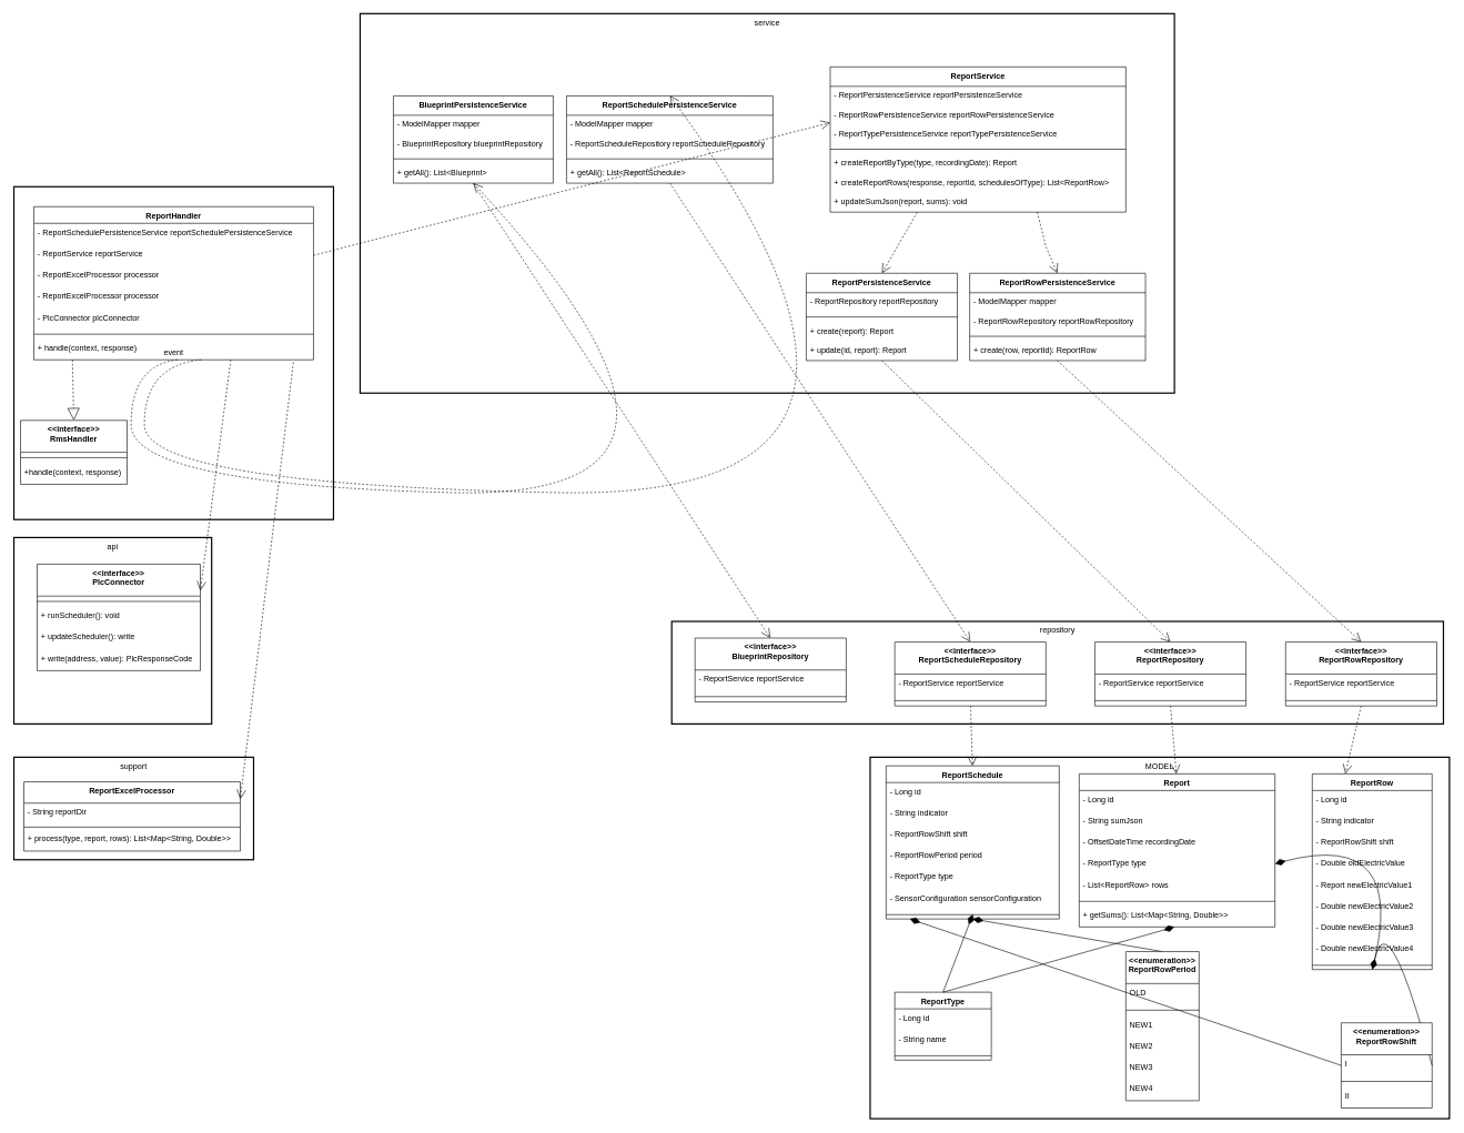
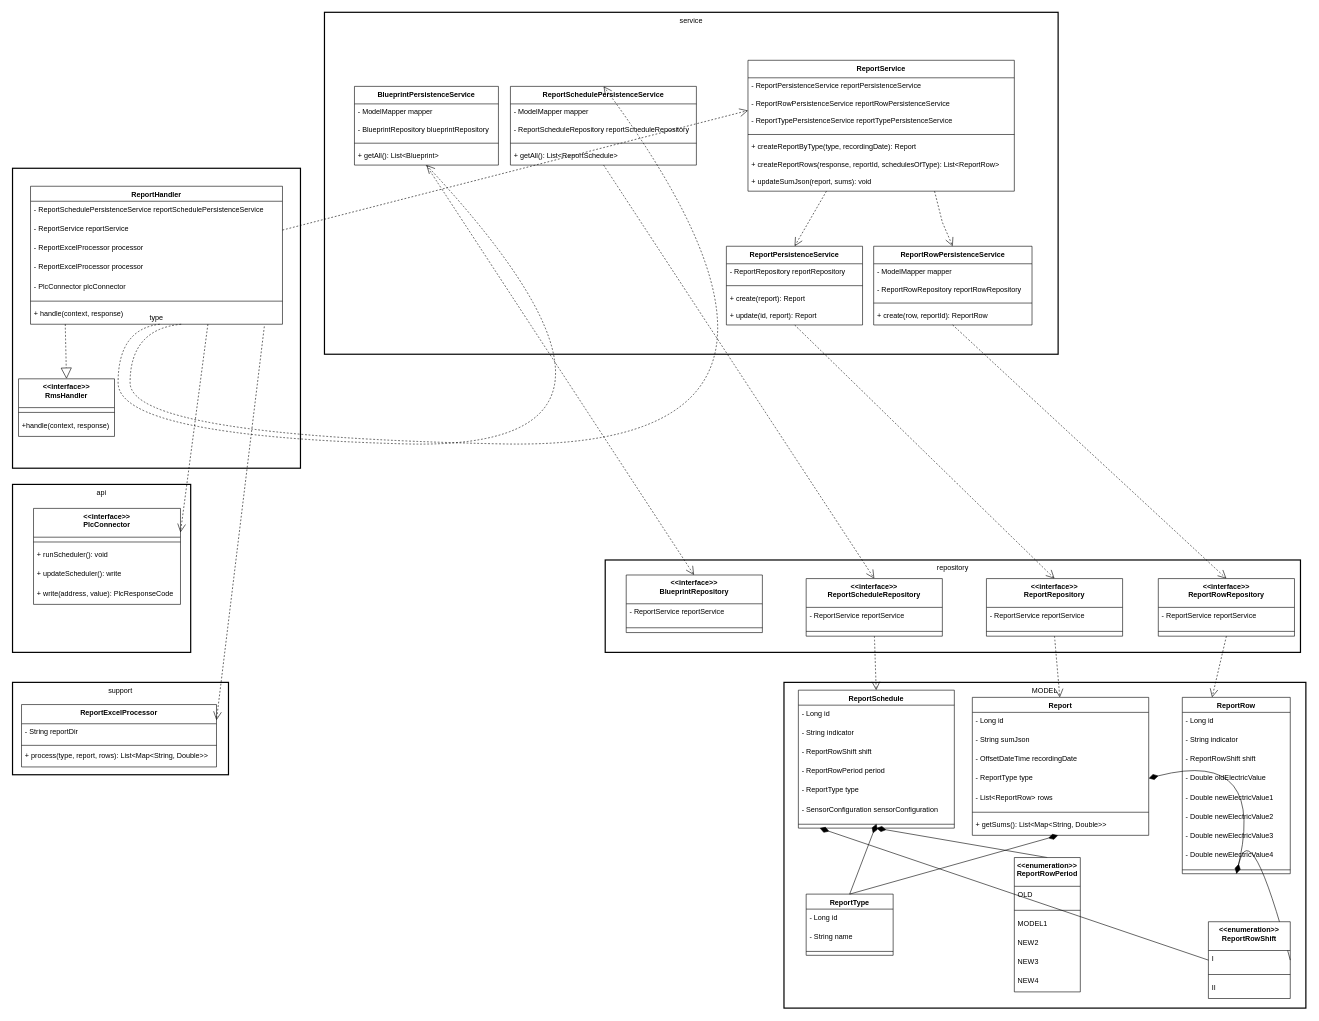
- <mxCell id="2" value="event" style="whiteSpace=wrap;strokeWidth=2;" parent="1" vertex="1"><mxGeometry x="20" y="280" width="480" height="500" as="geometry" /></mxCell>
+ <mxCell id="2" value="type" style="whiteSpace=wrap;strokeWidth=2;" parent="1" vertex="1"><mxGeometry x="20" y="280" width="480" height="500" as="geometry" /></mxCell>
- <mxCell id="69" value="- Report newElectricValue1" style="text;strokeColor=none;fillColor=none;align=left;verticalAlign=top;spacingLeft=4;spacingRight=4;overflow=hidden;rotatable=0;points=[[0,0.5],[1,0.5]];portConstraint=eastwest;" parent="64" vertex="1"><mxGeometry y="153" width="180" height="32" as="geometry" /></mxCell>
+ <mxCell id="69" value="- Double newElectricValue1" style="text;strokeColor=none;fillColor=none;align=left;verticalAlign=top;spacingLeft=4;spacingRight=4;overflow=hidden;rotatable=0;points=[[0,0.5],[1,0.5]];portConstraint=eastwest;" parent="64" vertex="1"><mxGeometry y="153" width="180" height="32" as="geometry" /></mxCell>
- <mxCell id="124" value="NEW1" style="text;strokeColor=none;fillColor=none;align=left;verticalAlign=top;spacingLeft=4;spacingRight=4;overflow=hidden;rotatable=0;points=[[0,0.5],[1,0.5]];portConstraint=eastwest;" parent="121" vertex="1"><mxGeometry y="96" width="110" height="32" as="geometry" /></mxCell>
+ <mxCell id="124" value="MODEL1" style="text;strokeColor=none;fillColor=none;align=left;verticalAlign=top;spacingLeft=4;spacingRight=4;overflow=hidden;rotatable=0;points=[[0,0.5],[1,0.5]];portConstraint=eastwest;" parent="121" vertex="1"><mxGeometry y="96" width="110" height="32" as="geometry" /></mxCell>
